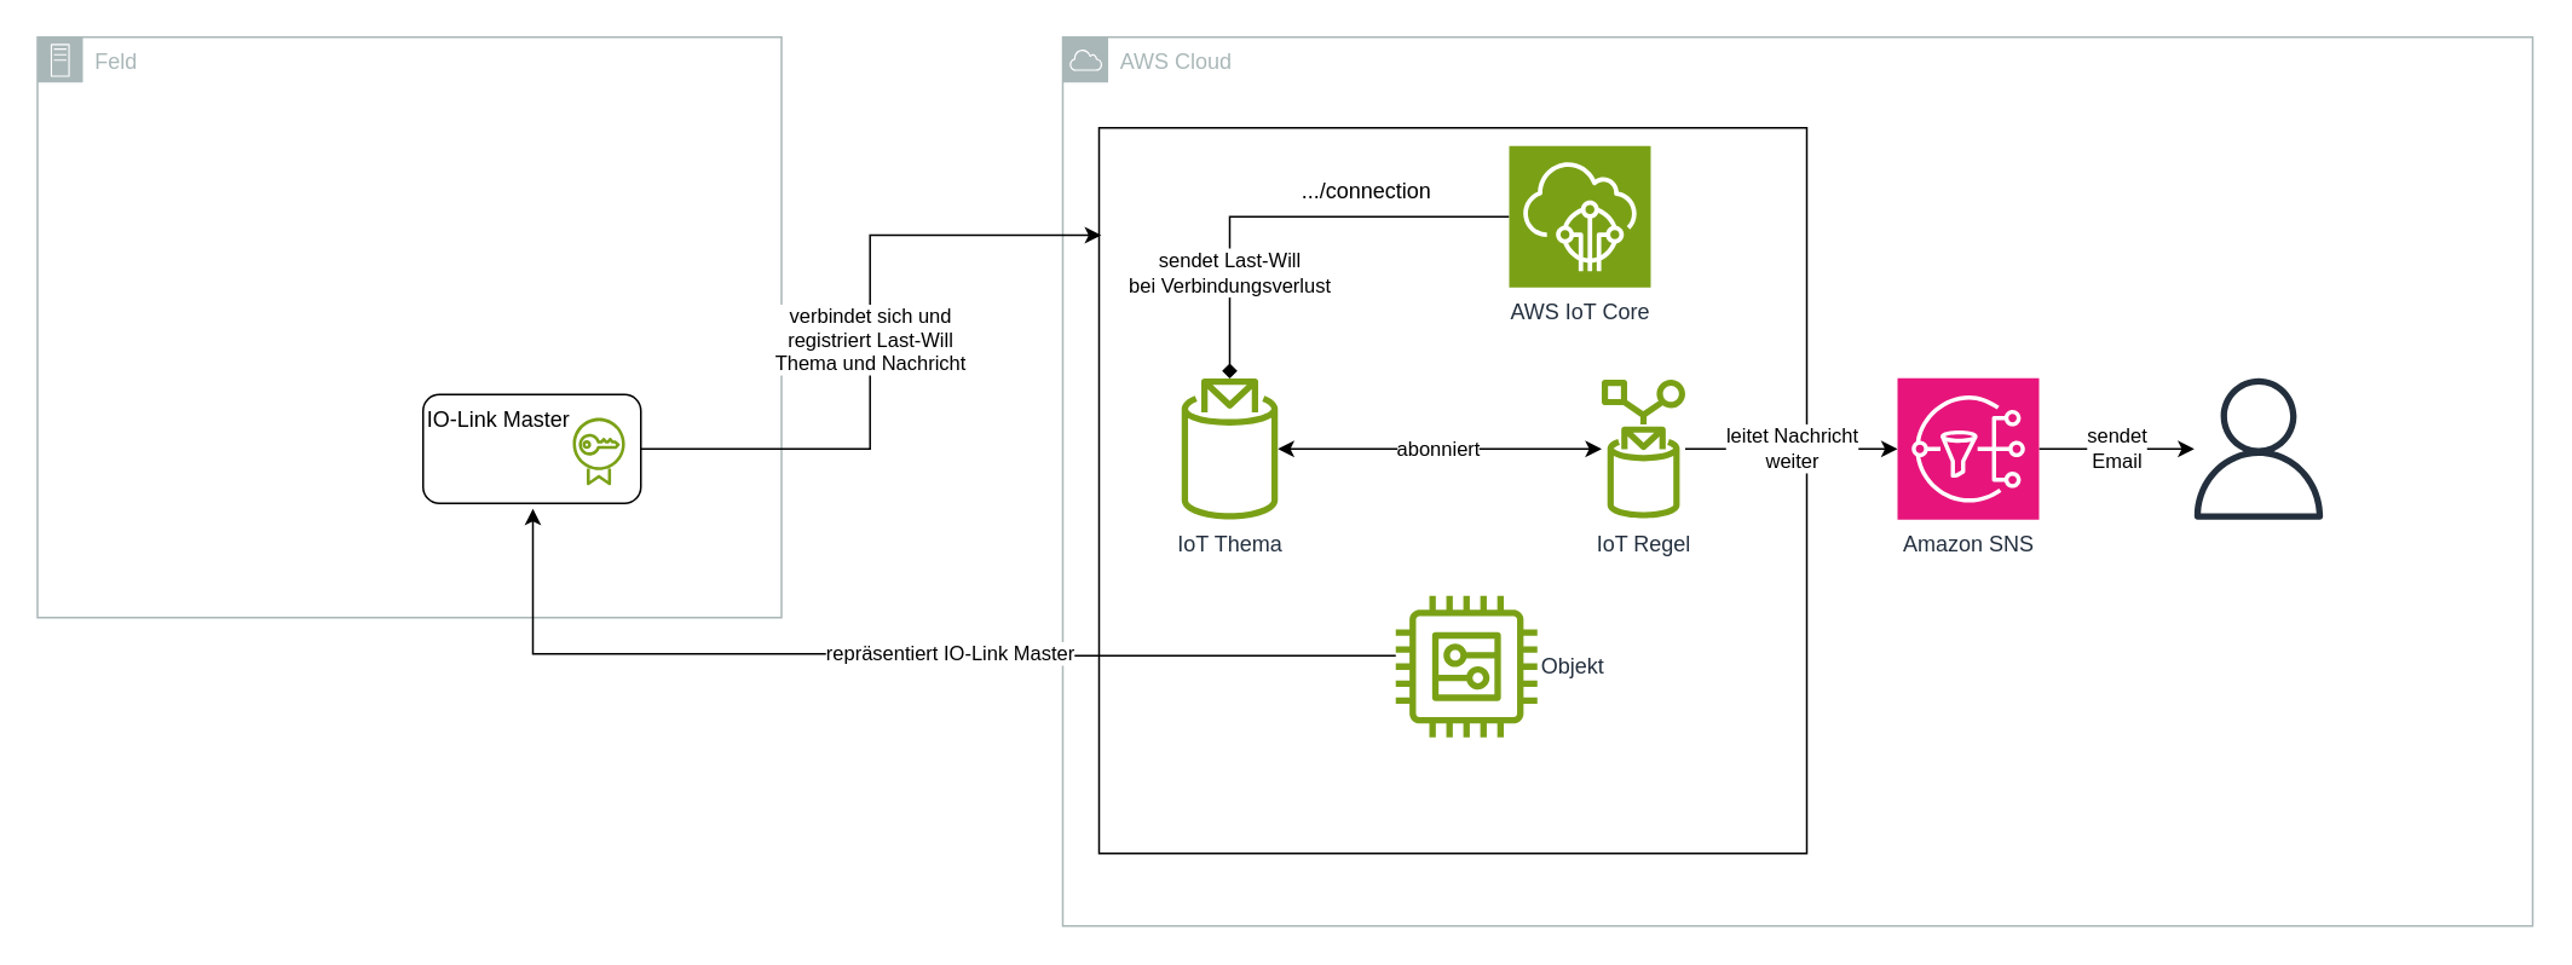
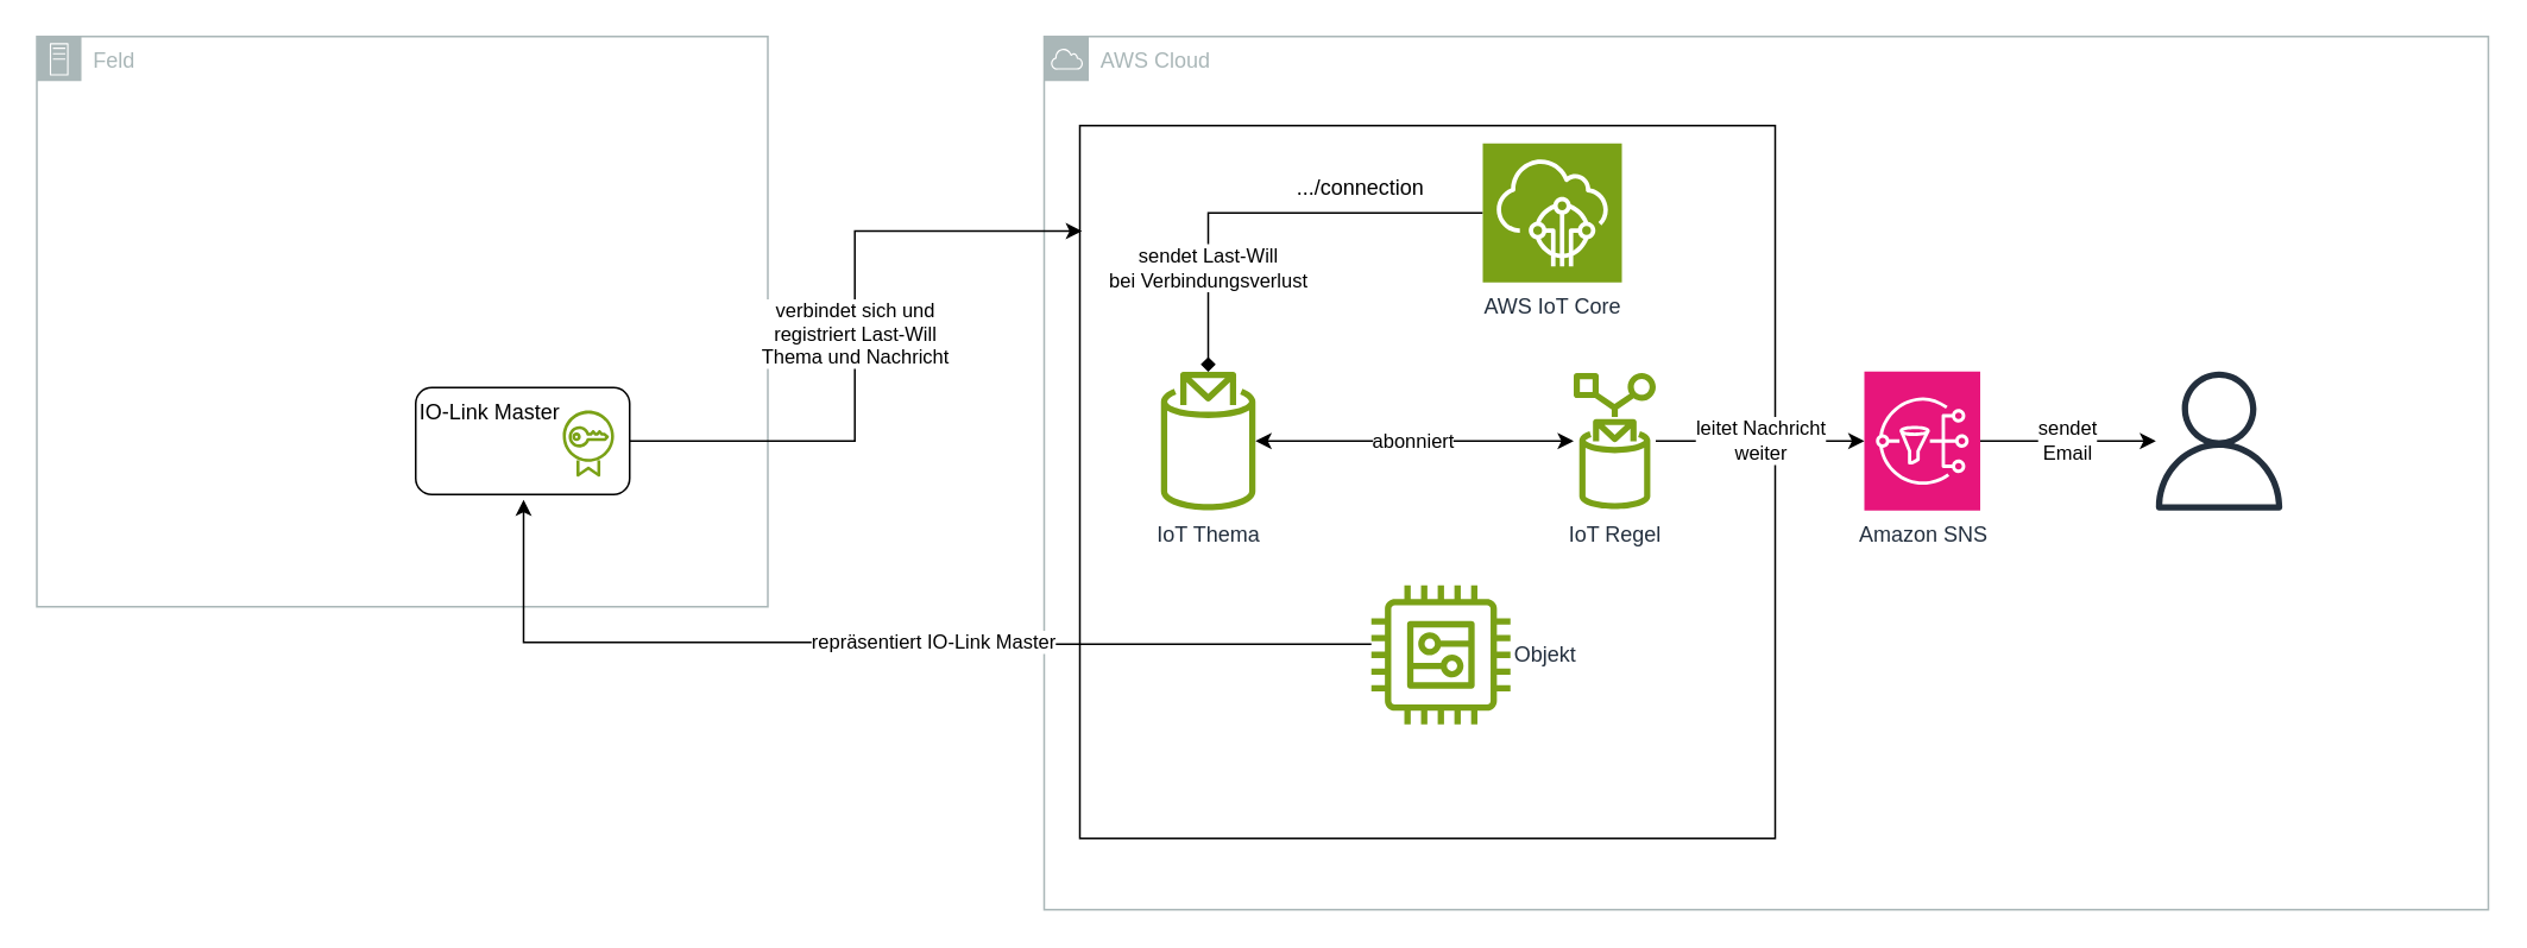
- <mxCell id="15" value=".../connection" style="text;html=1;align=left;verticalAlign=middle;whiteSpace=wrap;rounded=0;" parent="1" vertex="1"><mxGeometry x="715" y="90" width="80" height="30" as="geometry" /></mxCell>
+ <mxCell id="15" value=".../connection" style="text;html=1;align=left;verticalAlign=middle;whiteSpace=wrap;rounded=0;" parent="1" vertex="1"><mxGeometry x="725" y="90" width="80" height="30" as="geometry" /></mxCell>
- <mxCell id="17" value="Amazon SNS" style="sketch=0;points=[[0,0,0],[0.25,0,0],[0.5,0,0],[0.75,0,0],[1,0,0],[0,1,0],[0.25,1,0],[0.5,1,0],[0.75,1,0],[1,1,0],[0,0.25,0],[0,0.5,0],[0,0.75,0],[1,0.25,0],[1,0.5,0],[1,0.75,0]];outlineConnect=0;fontColor=#232F3E;fillColor=#E7157B;strokeColor=#ffffff;dashed=0;verticalLabelPosition=bottom;verticalAlign=top;align=center;html=1;fontSize=12;fontStyle=0;aspect=fixed;shape=mxgraph.aws4.resourceIcon;resIcon=mxgraph.aws4.sns;" vertex="1" parent="1"><mxGeometry x="1045" y="208" width="78" height="78" as="geometry" /></mxCell>
+ <mxCell id="17" value="Amazon SNS" style="sketch=0;points=[[0,0,0],[0.25,0,0],[0.5,0,0],[0.75,0,0],[1,0,0],[0,1,0],[0.25,1,0],[0.5,1,0],[0.75,1,0],[1,1,0],[0,0.25,0],[0,0.5,0],[0,0.75,0],[1,0.25,0],[1,0.5,0],[1,0.75,0]];outlineConnect=0;fontColor=#232F3E;fillColor=#E7157B;strokeColor=#ffffff;dashed=0;verticalLabelPosition=bottom;verticalAlign=top;align=center;html=1;fontSize=12;fontStyle=0;aspect=fixed;shape=mxgraph.aws4.resourceIcon;resIcon=mxgraph.aws4.sns;" vertex="1" parent="1"><mxGeometry x="1045" y="208" width="65" height="78" as="geometry" /></mxCell>
